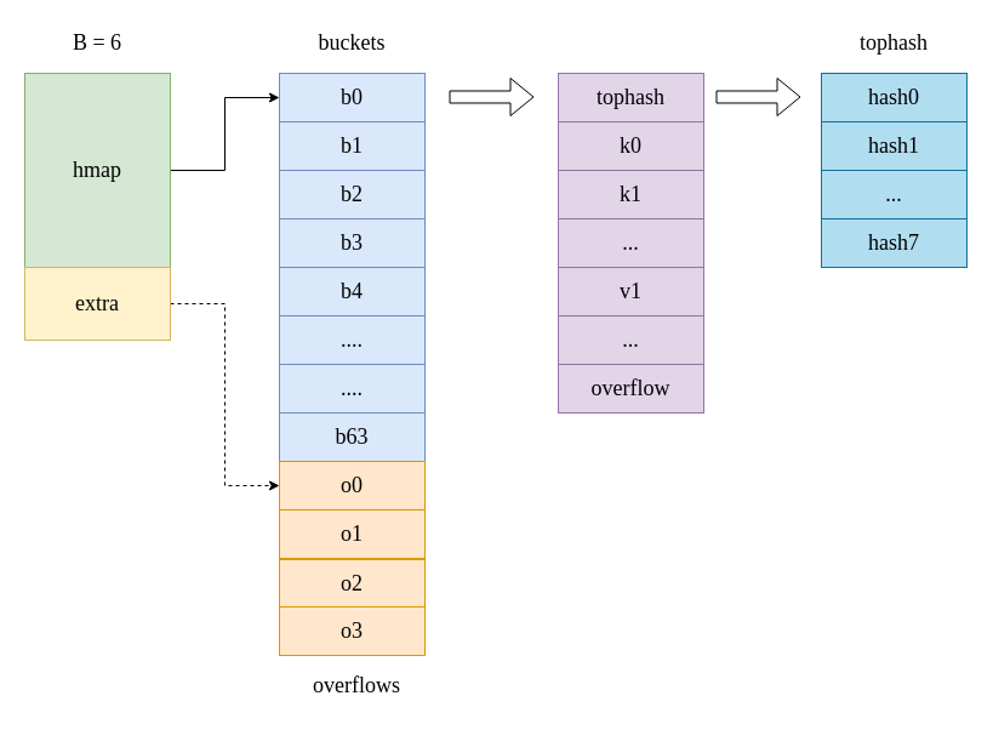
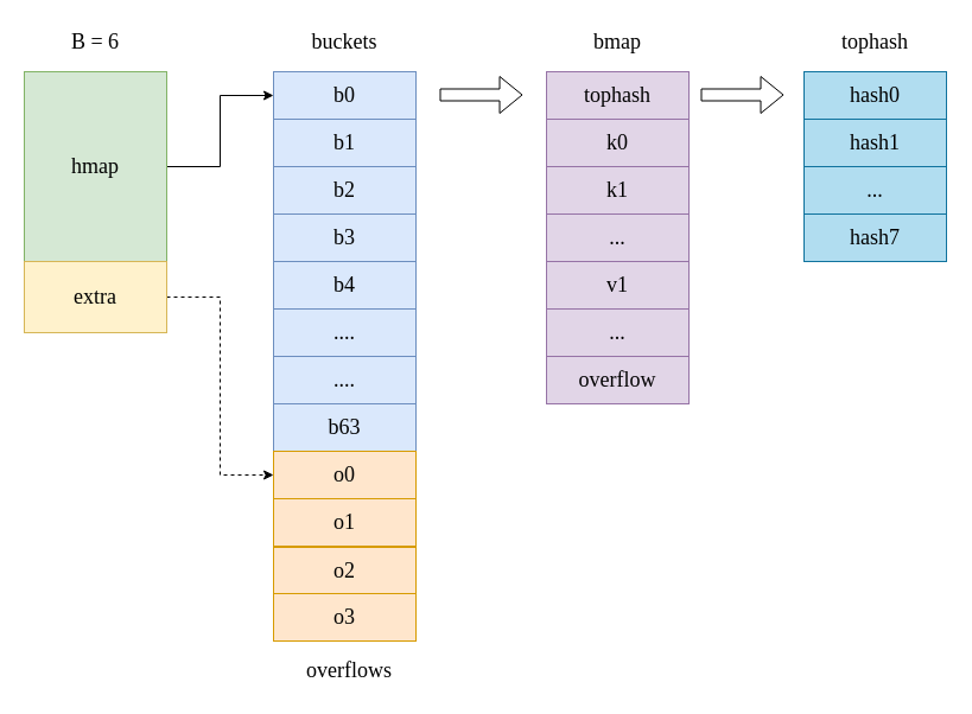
+ <mxCell id="34" value="bmap" style="text;html=1;strokeColor=none;fillColor=none;align=center;verticalAlign=middle;whiteSpace=wrap;rounded=0;fontFamily=Comic Sans MS;fontSize=18;" vertex="1" parent="1"><mxGeometry x="490" y="20" width="60" height="30" as="geometry" /></mxCell>
